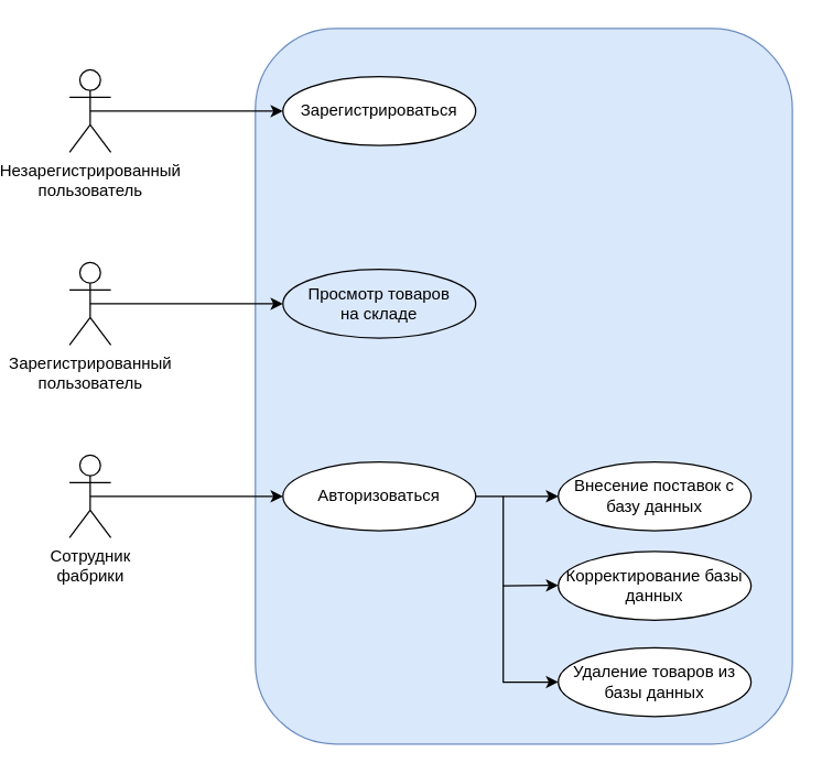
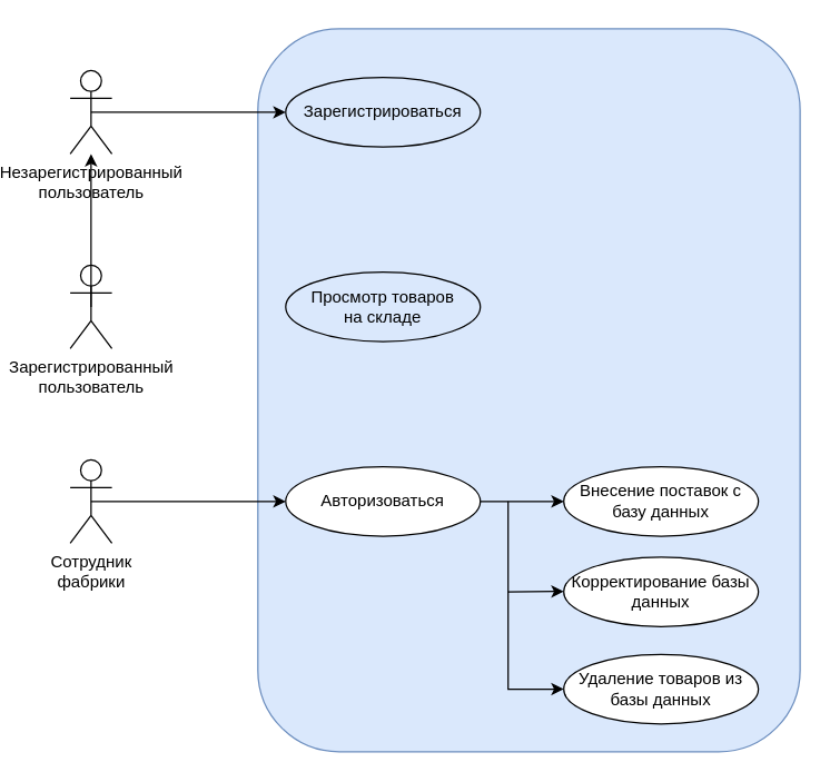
- <mxCell id="4" value="Зарегистрироваться" style="ellipse;whiteSpace=wrap;html=1;" vertex="1" parent="1"><mxGeometry x="175" y="55" width="140" height="50" as="geometry" /></mxCell>
+ <mxCell id="4" value="Зарегистрироваться" style="ellipse;whiteSpace=wrap;html=1;fillColor=#dae8fc;" vertex="1" parent="1"><mxGeometry x="175" y="55" width="140" height="50" as="geometry" /></mxCell>
- <mxCell id="13" value="" style="endArrow=classic;html=1;rounded=0;exitX=0.5;exitY=0.5;exitDx=0;exitDy=0;exitPerimeter=0;entryX=0;entryY=0.5;entryDx=0;entryDy=0;" edge="1" parent="1" source="5" target="6"><mxGeometry width="50" height="50" relative="1" as="geometry"><mxPoint x="45" y="90" as="sourcePoint" /><mxPoint x="175" y="220" as="targetPoint" /></mxGeometry></mxCell>
+ <mxCell id="13" value="" style="endArrow=classic;html=1;rounded=0;exitX=0.5;exitY=0.5;exitDx=0;exitDy=0;exitPerimeter=0;" edge="1" parent="1" source="5" target="3"><mxGeometry width="50" height="50" relative="1" as="geometry"><mxPoint x="45" y="90" as="sourcePoint" /><mxPoint x="175" y="220" as="targetPoint" /></mxGeometry></mxCell>
